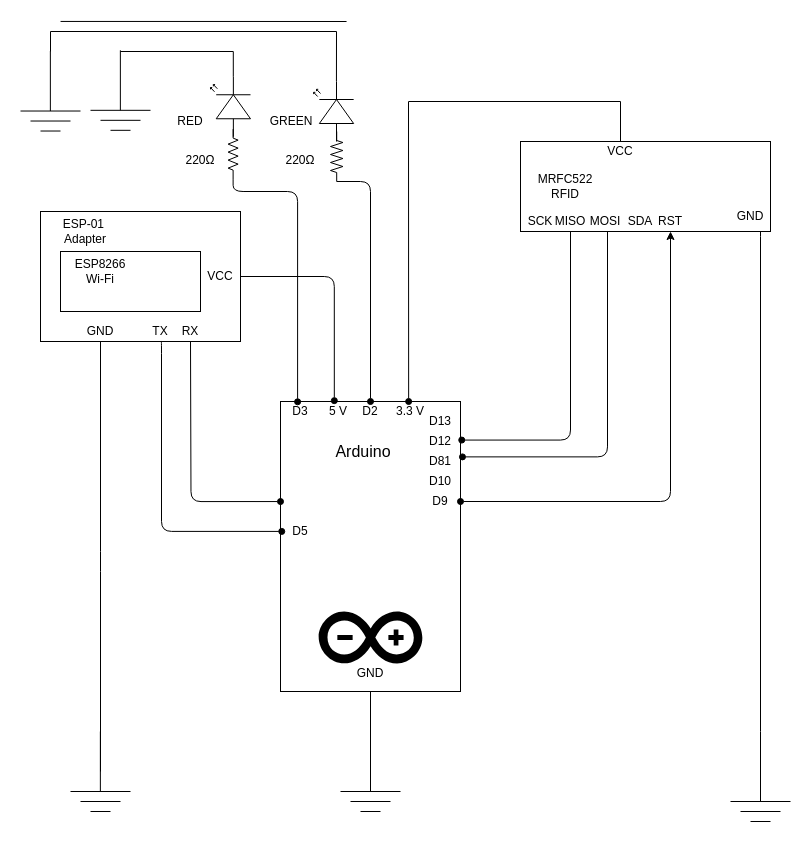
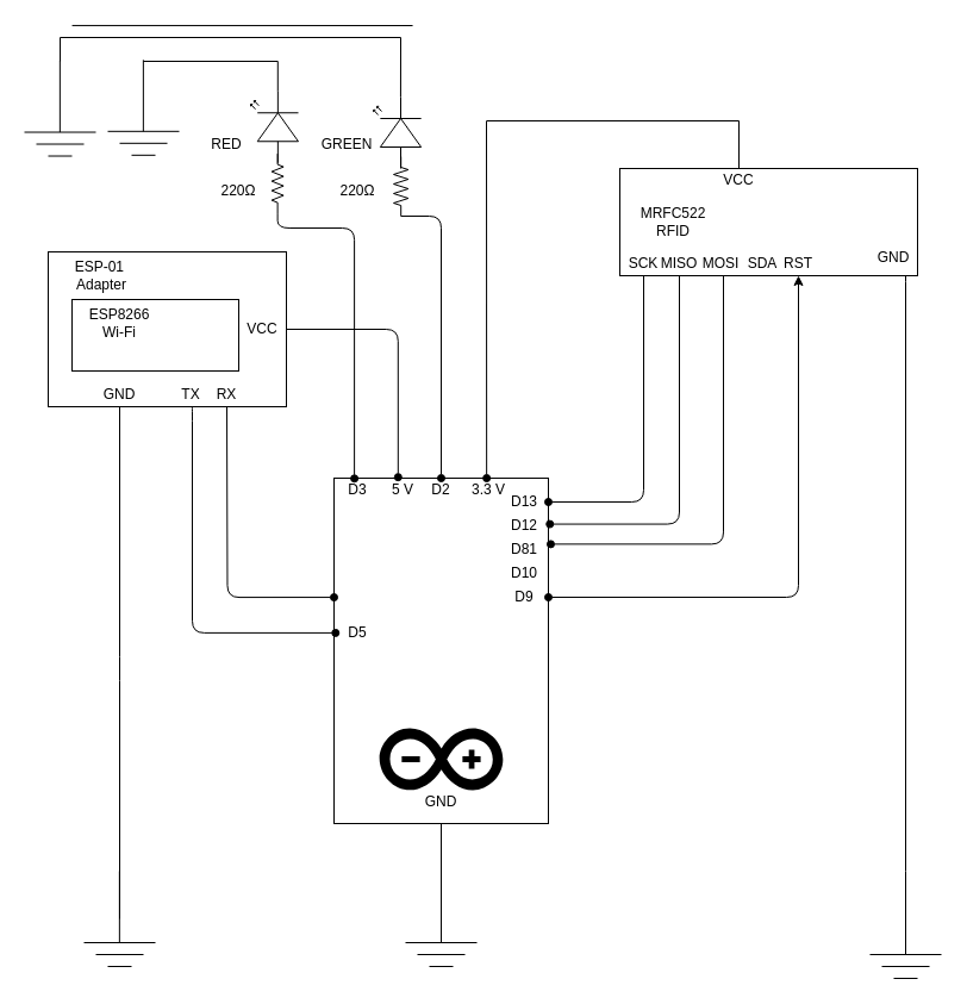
+ <mxCell id="14" value="" style="endArrow=none;html=1;entryX=0.5;entryY=1;entryDx=0;entryDy=0;edgeStyle=elbowEdgeStyle;exitX=1;exitY=0.5;exitDx=0;exitDy=0;startArrow=oval;startFill=1;" edge="1" parent="1" source="15" target="16"><mxGeometry width="50" height="50" relative="1" as="geometry"><mxPoint x="550" y="421" as="sourcePoint" /><mxPoint x="552" y="233" as="targetPoint" /><Array as="points"><mxPoint x="540" y="251" /><mxPoint x="549" y="331" /></Array></mxGeometry></mxCell>
- <mxCell id="3" value="&lt;font style=&quot;font-size: 16px&quot;&gt;Arduino&lt;/font&gt;" style="text;html=1;strokeColor=none;fillColor=none;align=center;verticalAlign=middle;whiteSpace=wrap;rounded=0;" vertex="1" parent="1"><mxGeometry x="318.15" y="441" width="90" height="20" as="geometry" /></mxCell>
